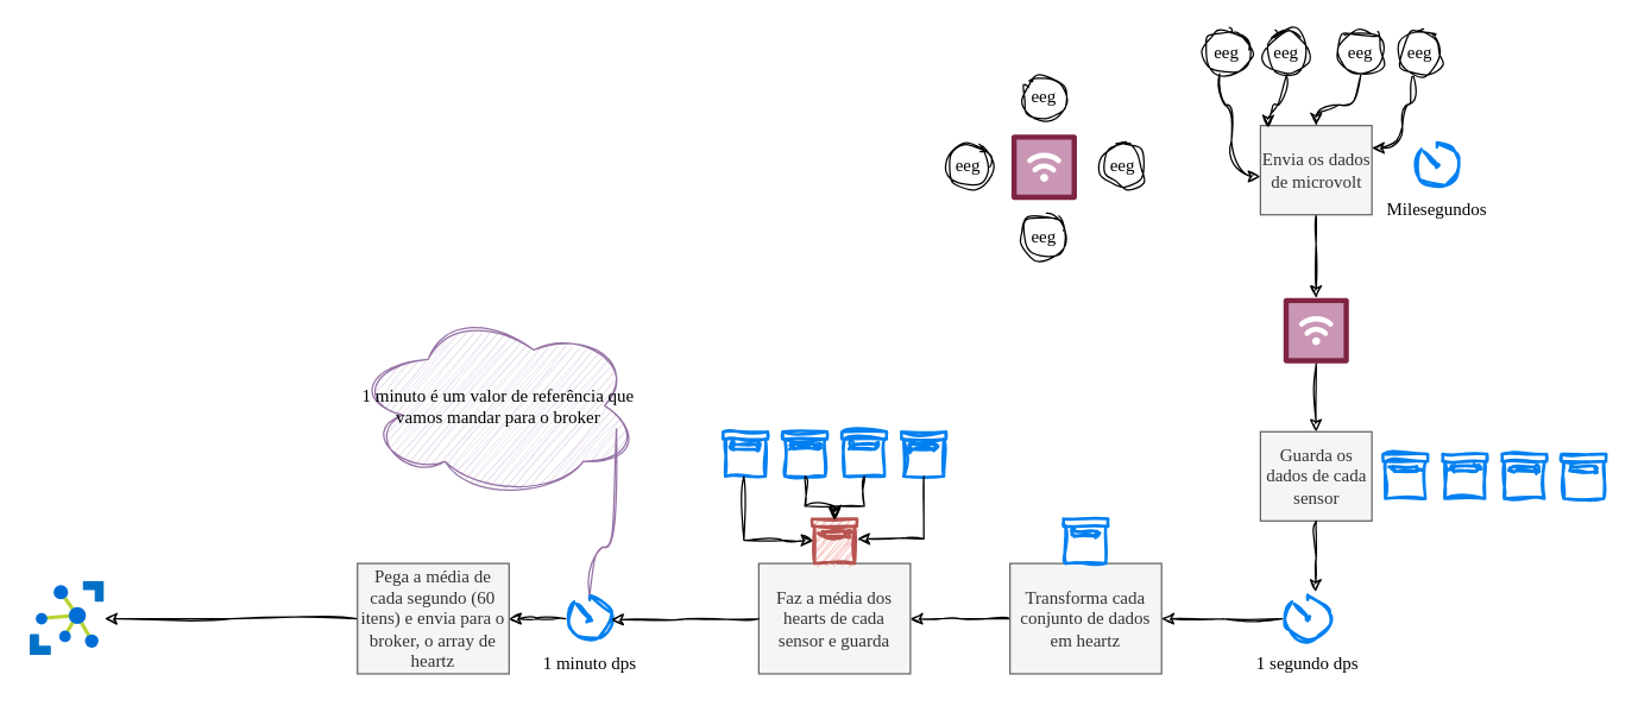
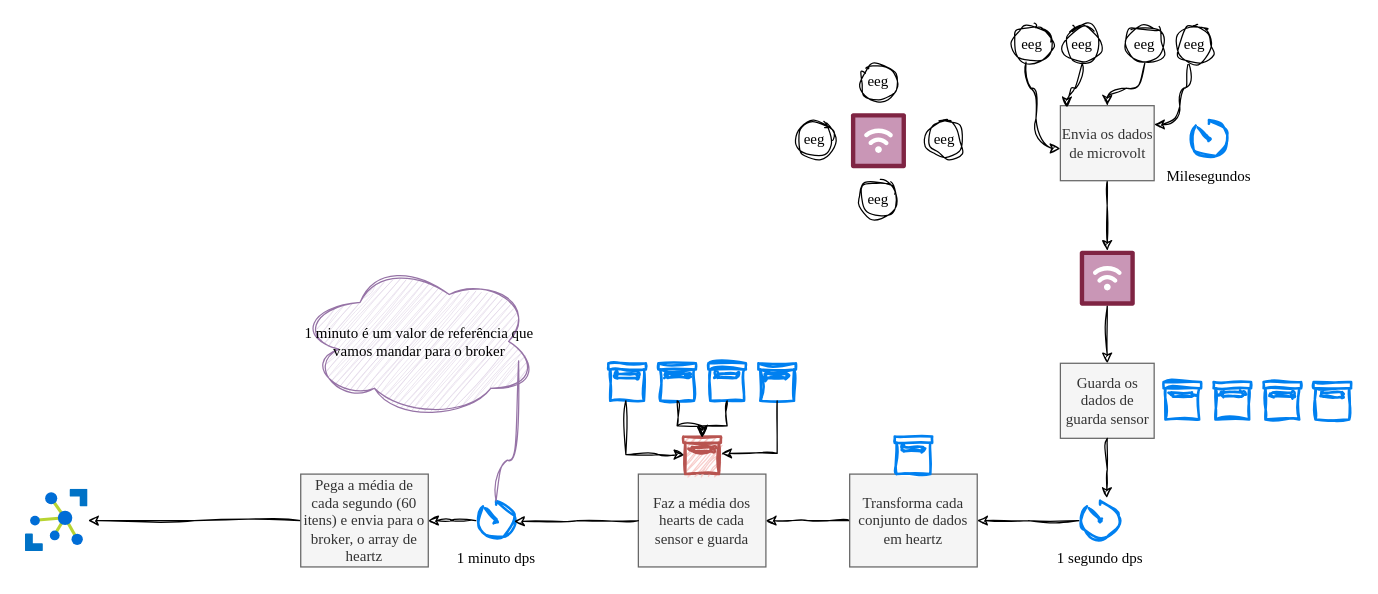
- <mxCell id="22" value="Guarda os dados de cada sensor" style="rounded=0;whiteSpace=wrap;html=1;hachureGap=4;fontFamily=Architects Daughter;fontSource=https%3A%2F%2Ffonts.googleapis.com%2Fcss%3Ffamily%3DArchitects%2BDaughter;fillColor=#f5f5f5;fontColor=#333333;strokeColor=#666666;" vertex="1" parent="1"><mxGeometry x="847.5" y="290" width="75" height="60" as="geometry" /></mxCell>
+ <mxCell id="22" value="Guarda os dados de guarda sensor" style="rounded=0;whiteSpace=wrap;html=1;hachureGap=4;fontFamily=Architects Daughter;fontSource=https%3A%2F%2Ffonts.googleapis.com%2Fcss%3Ffamily%3DArchitects%2BDaughter;fillColor=#f5f5f5;fontColor=#333333;strokeColor=#666666;" vertex="1" parent="1"><mxGeometry x="847.5" y="290" width="75" height="60" as="geometry" /></mxCell>
